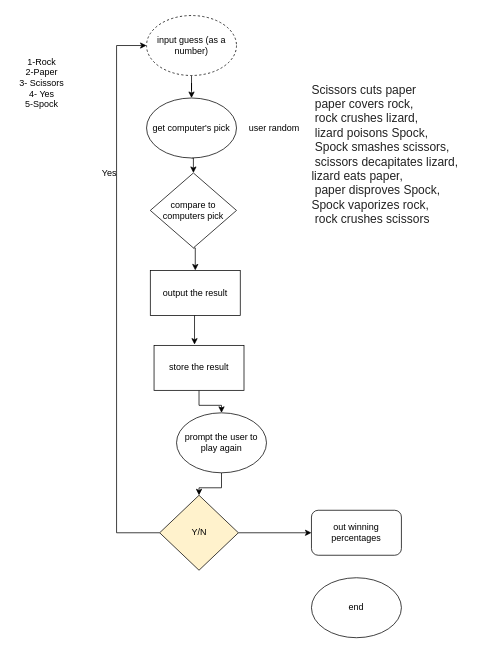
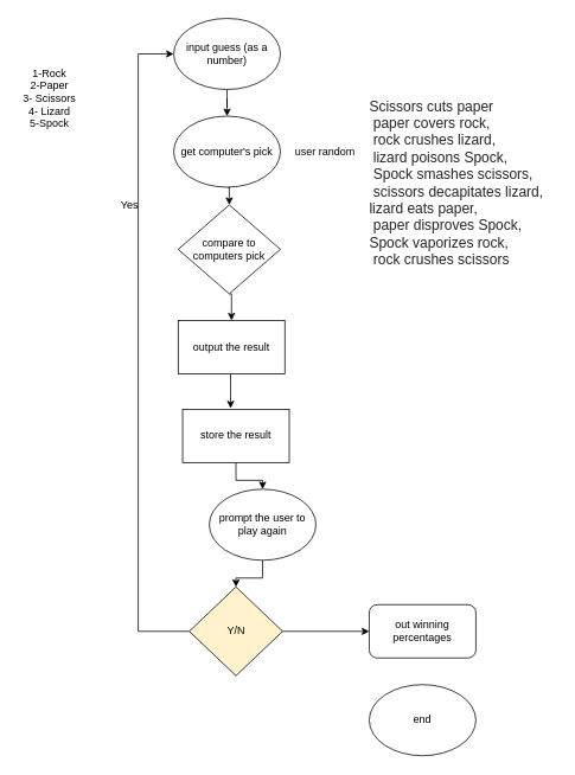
- <mxCell id="3" value="input guess (as a number)" style="ellipse;whiteSpace=wrap;html=1;dashed=1;" vertex="1" parent="1"><mxGeometry x="195" y="20" width="120" height="80" as="geometry" /></mxCell>
+ <mxCell id="3" value="input guess (as a number)" style="ellipse;whiteSpace=wrap;html=1;" vertex="1" parent="1"><mxGeometry x="195" y="20" width="120" height="80" as="geometry" /></mxCell>
- <mxCell id="7" value="1-Rock&lt;br&gt;2-Paper&lt;br&gt;3- Scissors&lt;br&gt;4- Yes&lt;br&gt;5-Spock" style="text;html=1;align=center;verticalAlign=middle;resizable=0;points=[];autosize=1;" vertex="1" parent="1"><mxGeometry x="20" y="70" width="70" height="80" as="geometry" /></mxCell>
+ <mxCell id="7" value="1-Rock&lt;br&gt;2-Paper&lt;br&gt;3- Scissors&lt;br&gt;4- Lizard&lt;br&gt;5-Spock" style="text;html=1;align=center;verticalAlign=middle;resizable=0;points=[];autosize=1;" vertex="1" parent="1"><mxGeometry x="20" y="70" width="70" height="80" as="geometry" /></mxCell>
